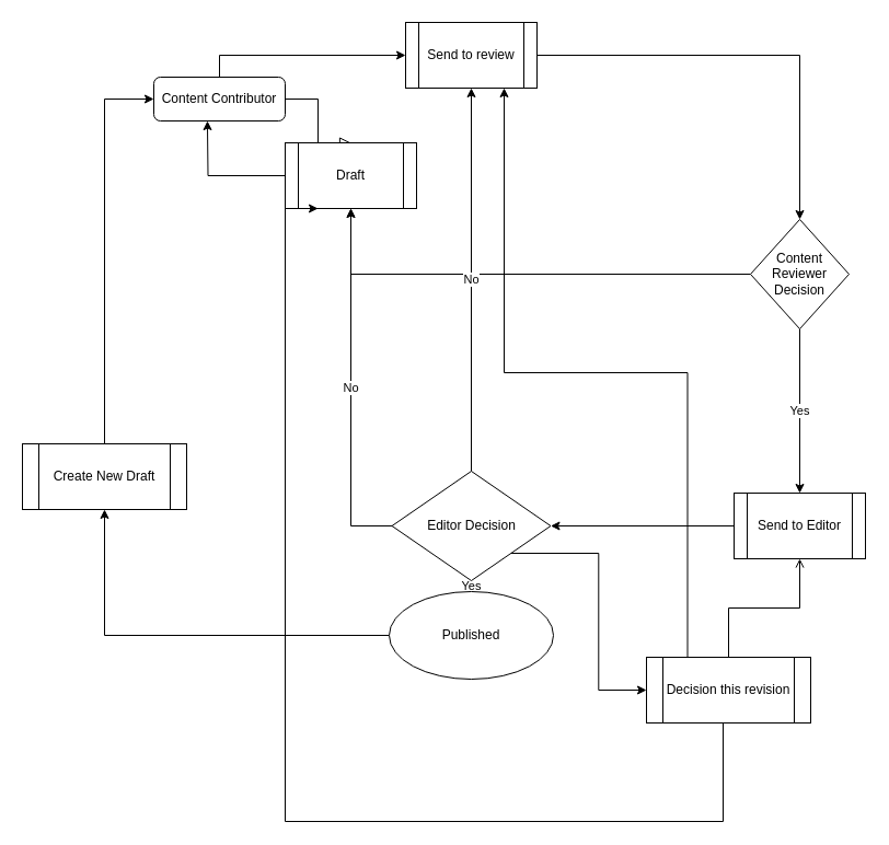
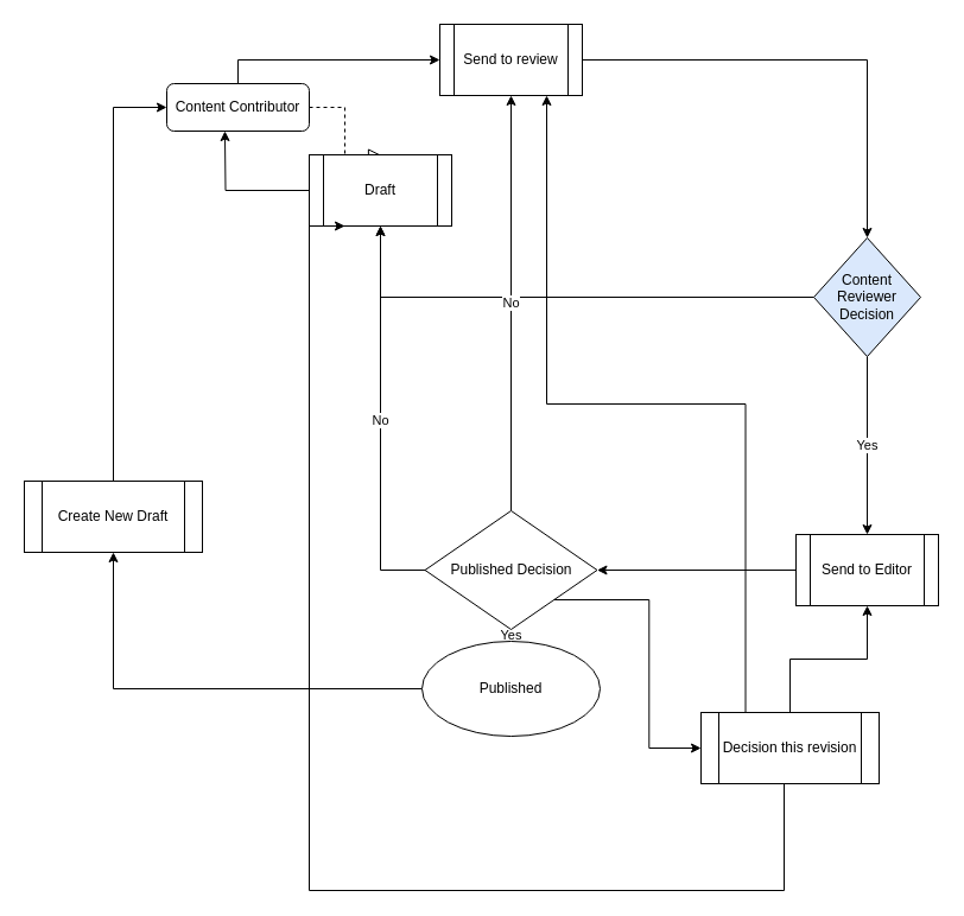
- <mxCell id="2" value="" style="rounded=0;html=1;jettySize=auto;orthogonalLoop=1;fontSize=11;endArrow=block;endFill=0;endSize=8;strokeWidth=1;shadow=0;labelBackgroundColor=none;edgeStyle=orthogonalEdgeStyle;entryX=0.5;entryY=0;entryDx=0;entryDy=0;" parent="1" source="4" target="12" edge="1"><mxGeometry relative="1" as="geometry"><mxPoint x="260" y="240" as="targetPoint" /><Array as="points"><mxPoint x="290" y="90" /></Array></mxGeometry></mxCell>
+ <mxCell id="2" value="" style="rounded=0;html=1;jettySize=auto;orthogonalLoop=1;fontSize=11;endArrow=block;endFill=0;endSize=8;strokeWidth=1;shadow=0;labelBackgroundColor=none;edgeStyle=orthogonalEdgeStyle;entryX=0.5;entryY=0;entryDx=0;entryDy=0;dashed=1;" parent="1" source="4" target="12" edge="1"><mxGeometry relative="1" as="geometry"><mxPoint x="260" y="240" as="targetPoint" /><Array as="points"><mxPoint x="290" y="90" /></Array></mxGeometry></mxCell>
- <mxCell id="14" value="Content Reviewer Decision" style="rhombus;whiteSpace=wrap;html=1;" parent="1" vertex="1"><mxGeometry x="685" y="200" width="90" height="100" as="geometry" /></mxCell>
+ <mxCell id="14" value="Content Reviewer Decision" style="rhombus;whiteSpace=wrap;html=1;fillColor=#dae8fc;" parent="1" vertex="1"><mxGeometry x="685" y="200" width="90" height="100" as="geometry" /></mxCell>
- <mxCell id="18" value="Editor Decision" style="rhombus;whiteSpace=wrap;html=1;" parent="1" vertex="1"><mxGeometry x="357.5" y="430" width="145" height="100" as="geometry" /></mxCell>
+ <mxCell id="18" value="Published Decision" style="rhombus;whiteSpace=wrap;html=1;" parent="1" vertex="1"><mxGeometry x="357.5" y="430" width="145" height="100" as="geometry" /></mxCell>
- <mxCell id="23" style="edgeStyle=orthogonalEdgeStyle;rounded=0;orthogonalLoop=1;jettySize=auto;html=1;exitX=0.5;exitY=0;exitDx=0;exitDy=0;entryX=0.5;entryY=1;entryDx=0;entryDy=0;endArrow=open;" edge="1" parent="1" source="26" target="11"><mxGeometry relative="1" as="geometry" /></mxCell>
+ <mxCell id="23" style="edgeStyle=orthogonalEdgeStyle;rounded=0;orthogonalLoop=1;jettySize=auto;html=1;exitX=0.5;exitY=0;exitDx=0;exitDy=0;entryX=0.5;entryY=1;entryDx=0;entryDy=0;" edge="1" parent="1" source="26" target="11"><mxGeometry relative="1" as="geometry" /></mxCell>
